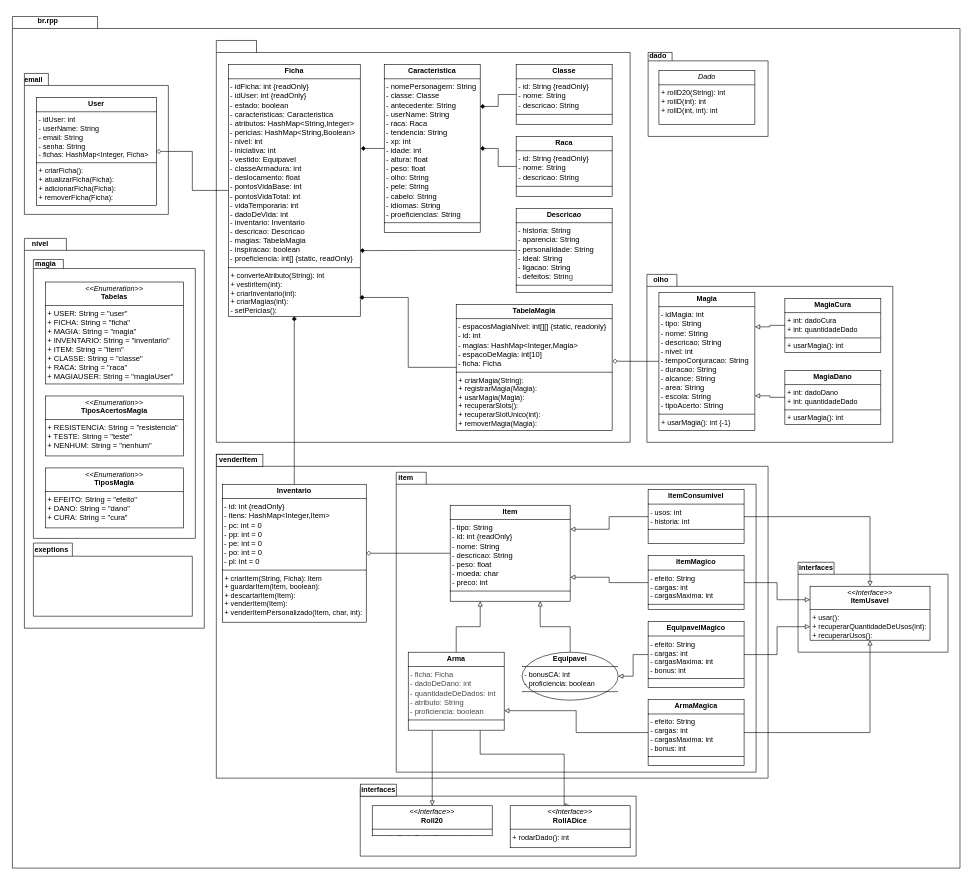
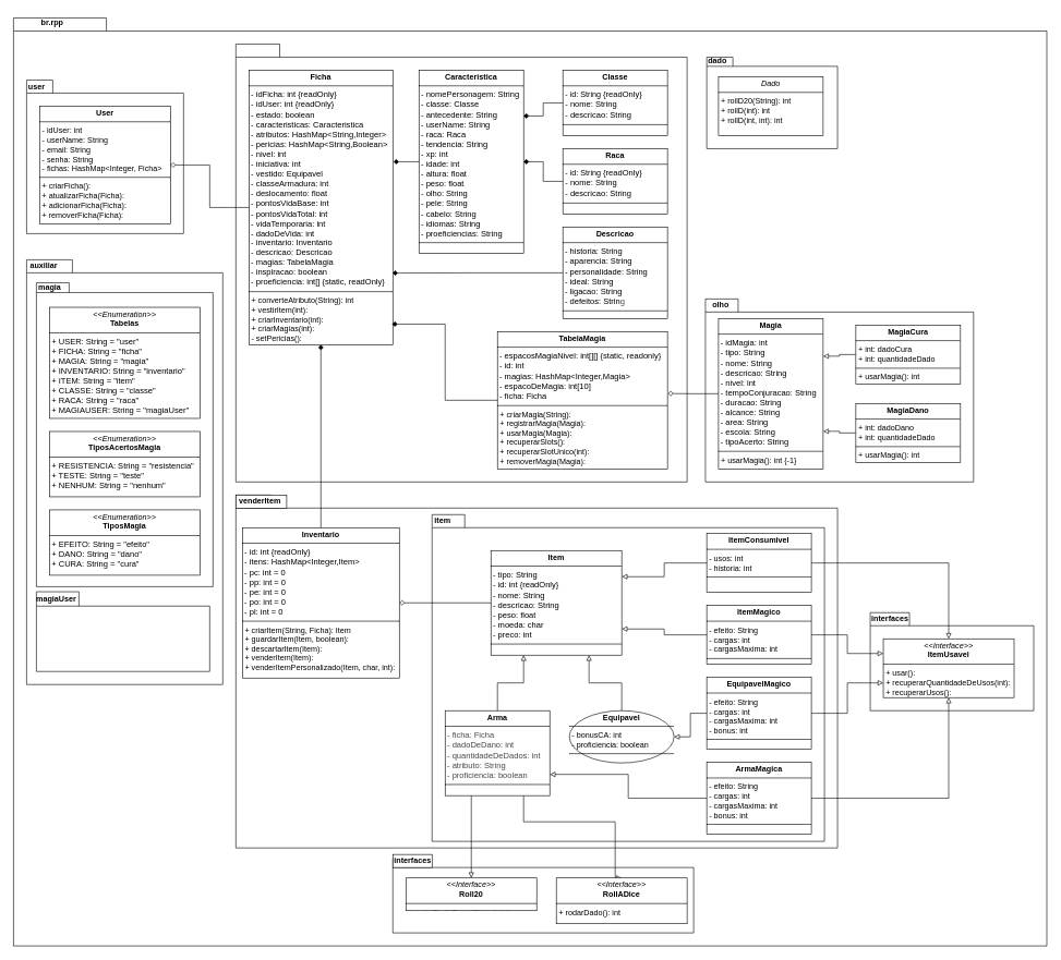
- <mxCell id="58" value="email" style="text;html=1;align=center;verticalAlign=middle;resizable=0;points=[];autosize=1;strokeColor=none;fillColor=none;fontStyle=1" vertex="1" parent="1"><mxGeometry x="30" y="117" width="50" height="30" as="geometry" /></mxCell>
+ <mxCell id="58" value="user" style="text;html=1;align=center;verticalAlign=middle;resizable=0;points=[];autosize=1;strokeColor=none;fillColor=none;fontStyle=1" vertex="1" parent="1"><mxGeometry x="30" y="117" width="50" height="30" as="geometry" /></mxCell>
- <mxCell id="66" value="nivel" style="text;html=1;align=center;verticalAlign=middle;resizable=0;points=[];autosize=1;strokeColor=none;fillColor=none;fontStyle=1" vertex="1" parent="1"><mxGeometry x="36" y="392" width="60" height="30" as="geometry" /></mxCell>
+ <mxCell id="66" value="auxiliar" style="text;html=1;align=center;verticalAlign=middle;resizable=0;points=[];autosize=1;strokeColor=none;fillColor=none;fontStyle=1" vertex="1" parent="1"><mxGeometry x="36" y="392" width="60" height="30" as="geometry" /></mxCell>
- <mxCell id="73" value="exeptions" style="text;html=1;align=center;verticalAlign=middle;resizable=0;points=[];autosize=1;strokeColor=none;fillColor=none;fontStyle=1" vertex="1" parent="1"><mxGeometry x="50" y="901" width="70" height="30" as="geometry" /></mxCell>
+ <mxCell id="73" value="magiaUser" style="text;html=1;align=center;verticalAlign=middle;resizable=0;points=[];autosize=1;strokeColor=none;fillColor=none;fontStyle=1" vertex="1" parent="1"><mxGeometry x="50" y="901" width="70" height="30" as="geometry" /></mxCell>
